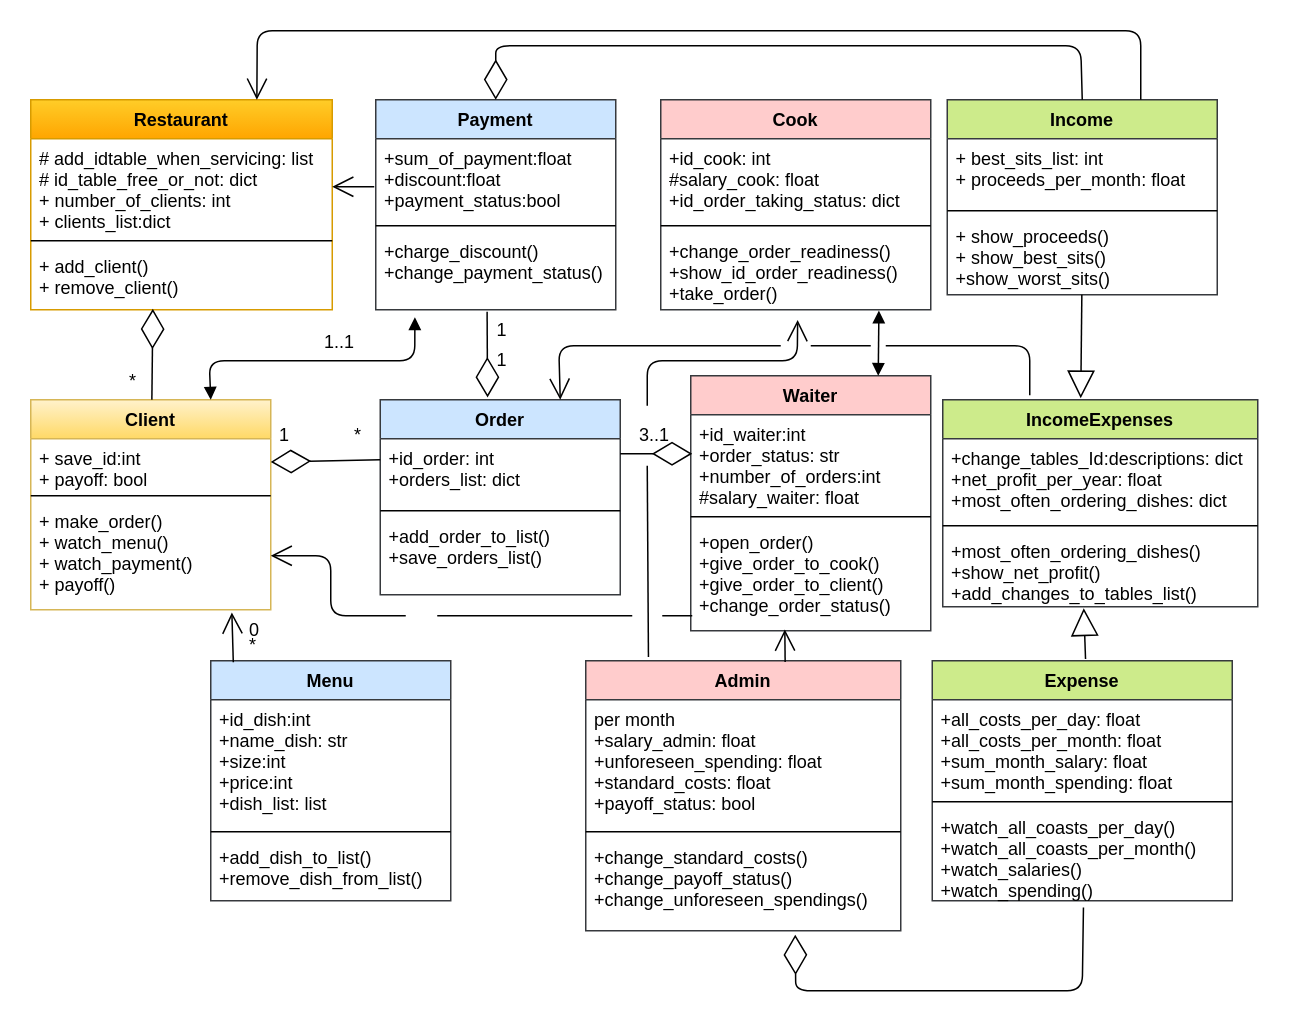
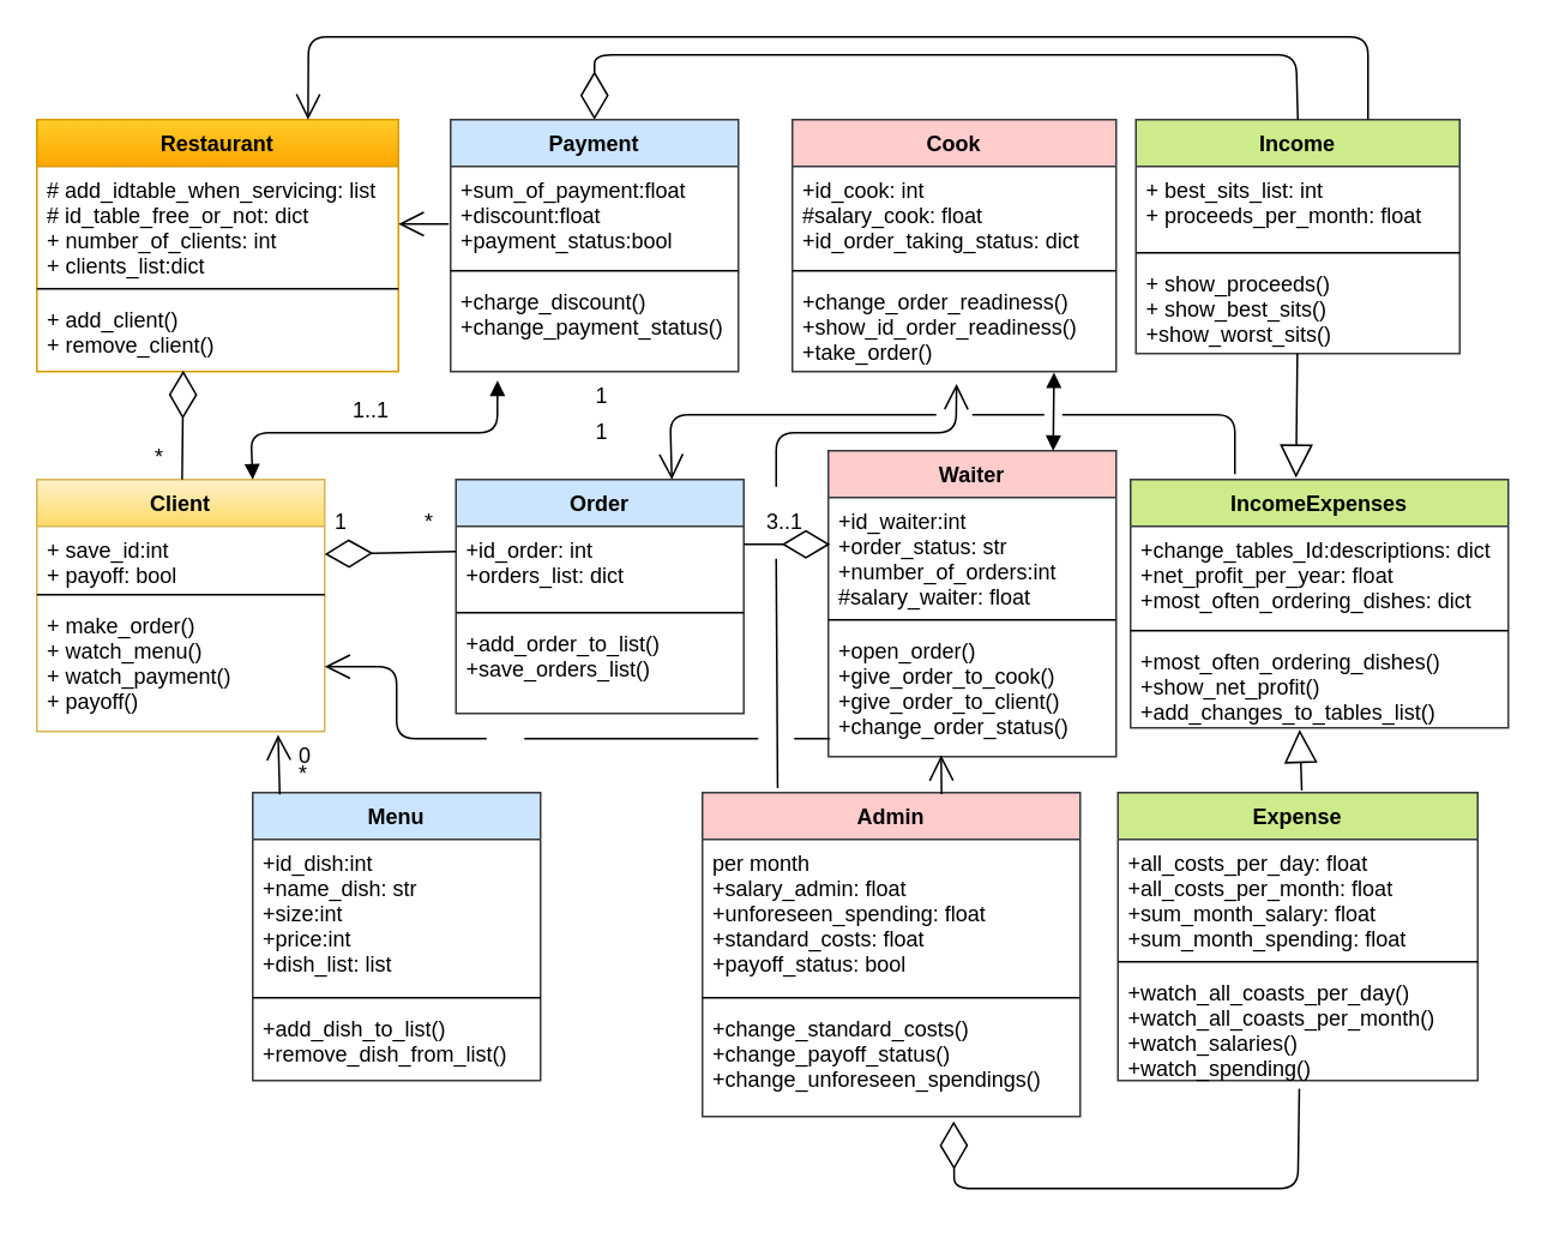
- <mxCell id="66" value="" style="endArrow=diamondThin;endFill=0;endSize=24;html=1;exitX=0.464;exitY=1.027;exitDx=0;exitDy=0;exitPerimeter=0;entryX=0.447;entryY=-0.012;entryDx=0;entryDy=0;entryPerimeter=0;" parent="1" source="29" target="12" edge="1"><mxGeometry width="160" relative="1" as="geometry"><mxPoint x="340" y="270" as="sourcePoint" /><mxPoint x="500" y="270" as="targetPoint" /></mxGeometry></mxCell>
- <mxCell id="31" value="1..1" style="text;strokeColor=none;fillColor=none;align=left;verticalAlign=top;spacingLeft=4;spacingRight=4;overflow=hidden;rotatable=0;points=[[0,0.5],[1,0.5]];portConstraint=eastwest;" parent="1" vertex="1"><mxGeometry x="210" y="214" width="100" height="26" as="geometry" /></mxCell>
+ <mxCell id="31" value="1..1" style="text;strokeColor=none;fillColor=none;align=left;verticalAlign=top;spacingLeft=4;spacingRight=4;overflow=hidden;rotatable=0;points=[[0,0.5],[1,0.5]];portConstraint=eastwest;" parent="1" vertex="1"><mxGeometry x="190" y="214" width="100" height="26" as="geometry" /></mxCell>
